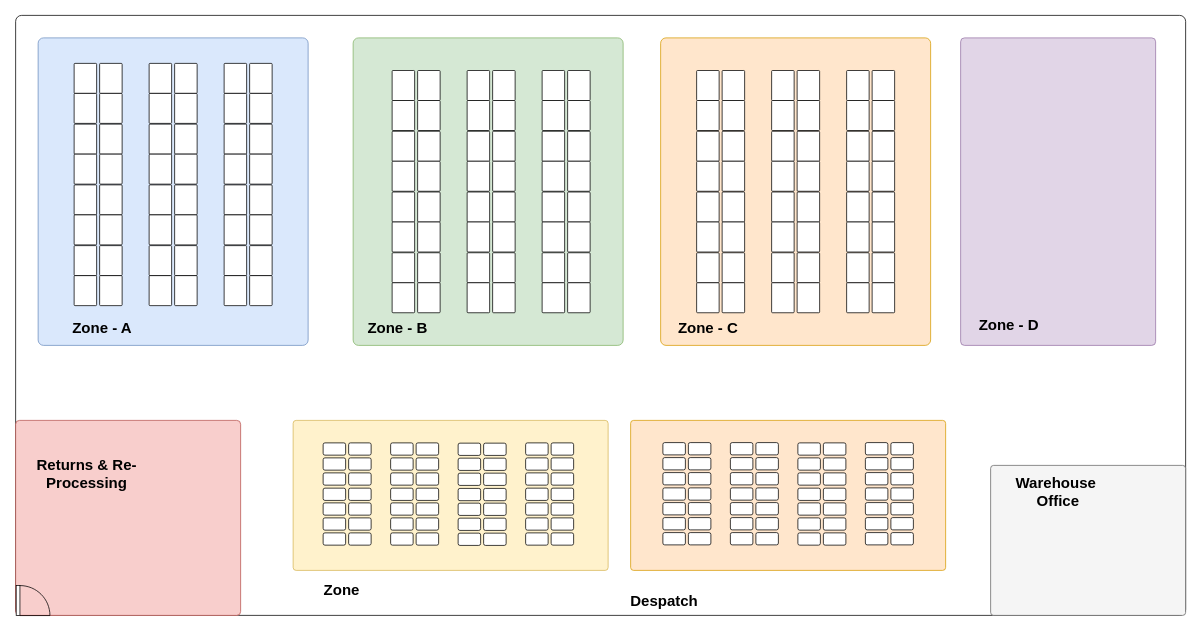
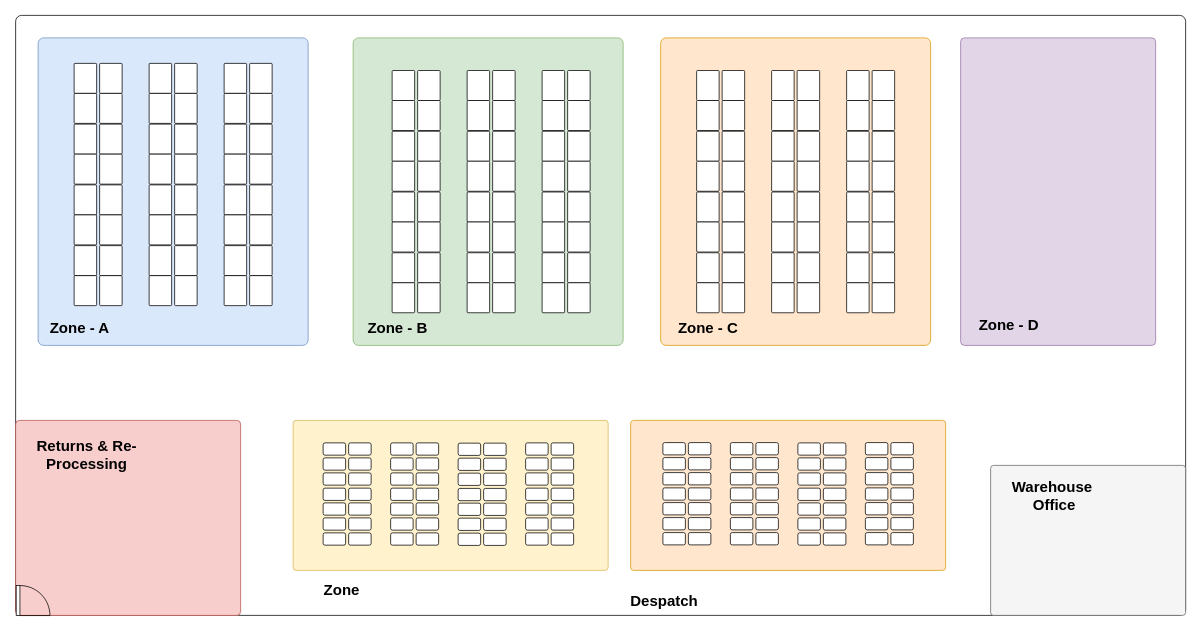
- <mxCell id="272" value="Zone - A" style="text;html=1;align=center;verticalAlign=middle;whiteSpace=wrap;rounded=0;fontSize=20;fontStyle=1" vertex="1" parent="1"><mxGeometry x="81" y="420.5" width="109" height="30" as="geometry" /></mxCell>
+ <mxCell id="272" value="Zone - A" style="text;html=1;align=center;verticalAlign=middle;whiteSpace=wrap;rounded=0;fontSize=20;fontStyle=1" vertex="1" parent="1"><mxGeometry x="51" y="420.5" width="109" height="30" as="geometry" /></mxCell>
- <mxCell id="11" value="Returns &amp;amp; Re-Processing" style="text;html=1;align=center;verticalAlign=middle;whiteSpace=wrap;rounded=0;fontSize=20;fontStyle=1" vertex="1" parent="1"><mxGeometry x="40" y="615" width="150" height="30" as="geometry" /></mxCell>
+ <mxCell id="11" value="Returns &amp;amp; Re-Processing" style="text;html=1;align=center;verticalAlign=middle;whiteSpace=wrap;rounded=0;fontSize=20;fontStyle=1" vertex="1" parent="1"><mxGeometry x="40" y="590" width="150" height="30" as="geometry" /></mxCell>
- <mxCell id="127" value="Warehouse&amp;nbsp;&lt;div&gt;Office&lt;/div&gt;" style="text;html=1;align=center;verticalAlign=middle;whiteSpace=wrap;rounded=0;fontSize=20;fontStyle=1" vertex="1" parent="1"><mxGeometry x="1335" y="625.36" width="150" height="59.64" as="geometry" /></mxCell>
+ <mxCell id="127" value="Warehouse&amp;nbsp;&lt;div&gt;Office&lt;/div&gt;" style="text;html=1;align=center;verticalAlign=middle;whiteSpace=wrap;rounded=0;fontSize=20;fontStyle=1" vertex="1" parent="1"><mxGeometry x="1330" y="630.36" width="150" height="59.64" as="geometry" /></mxCell>
